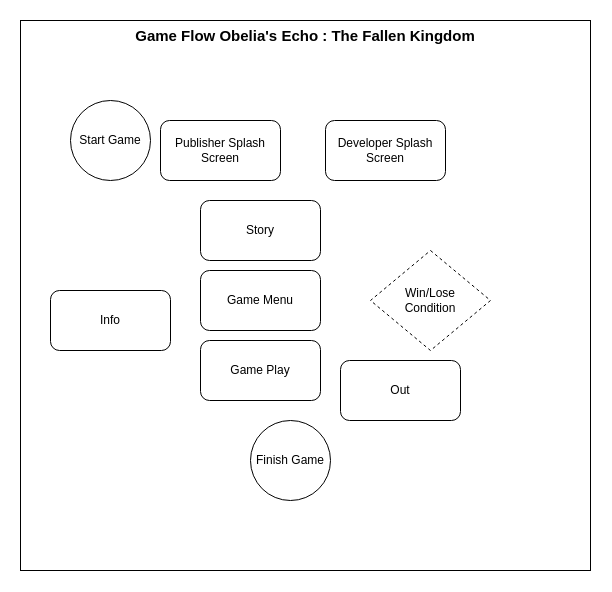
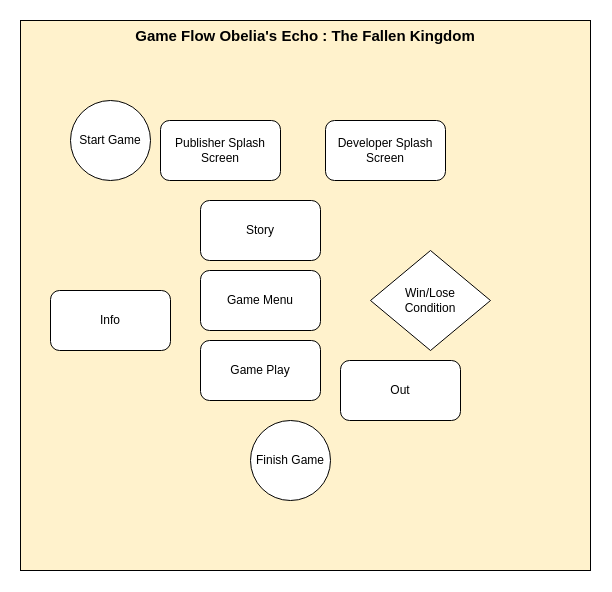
- <mxCell id="2" value="Game Flow Obelia's Echo : The Fallen Kingdom" style="rounded=0;whiteSpace=wrap;html=1;verticalAlign=top;fontStyle=1;fontSize=15;" vertex="1" parent="1"><mxGeometry x="20" y="20" width="570" height="550" as="geometry" /></mxCell>
+ <mxCell id="2" value="Game Flow Obelia's Echo : The Fallen Kingdom" style="rounded=0;whiteSpace=wrap;html=1;verticalAlign=top;fontStyle=1;fontSize=15;fillColor=#fff2cc;" vertex="1" parent="1"><mxGeometry x="20" y="20" width="570" height="550" as="geometry" /></mxCell>
- <mxCell id="12" value="Win/Lose&lt;div&gt;Condition&lt;/div&gt;" style="rhombus;whiteSpace=wrap;html=1;dashed=1;" vertex="1" parent="1"><mxGeometry x="370" y="250" width="120" height="100" as="geometry" /></mxCell>
+ <mxCell id="12" value="Win/Lose&lt;div&gt;Condition&lt;/div&gt;" style="rhombus;whiteSpace=wrap;html=1;" vertex="1" parent="1"><mxGeometry x="370" y="250" width="120" height="100" as="geometry" /></mxCell>
